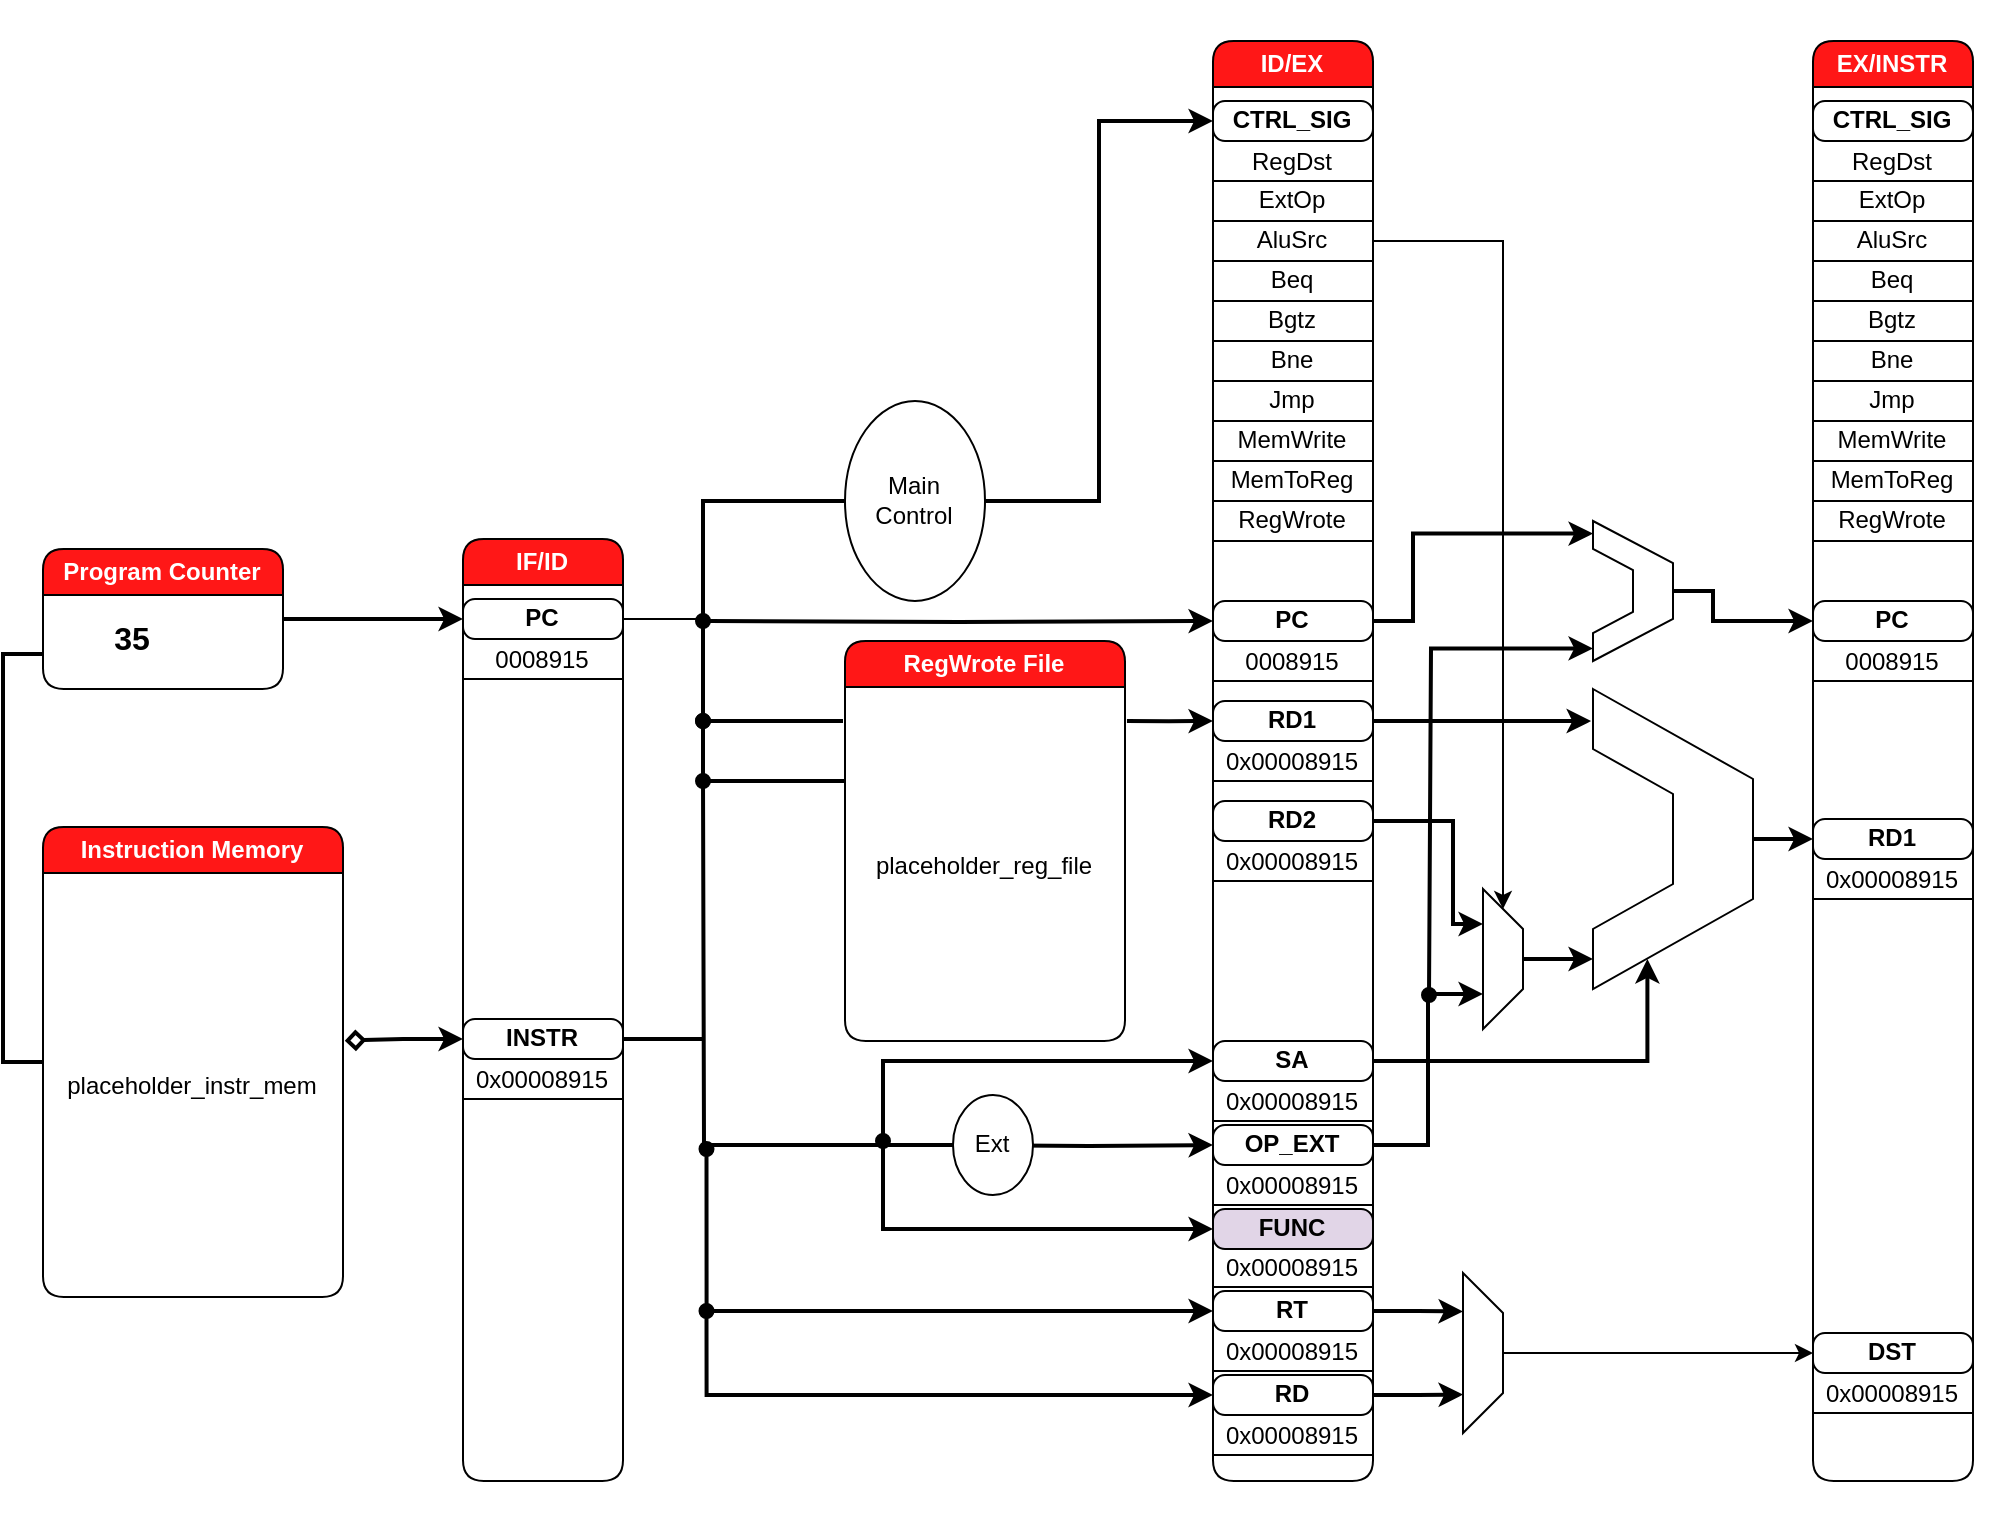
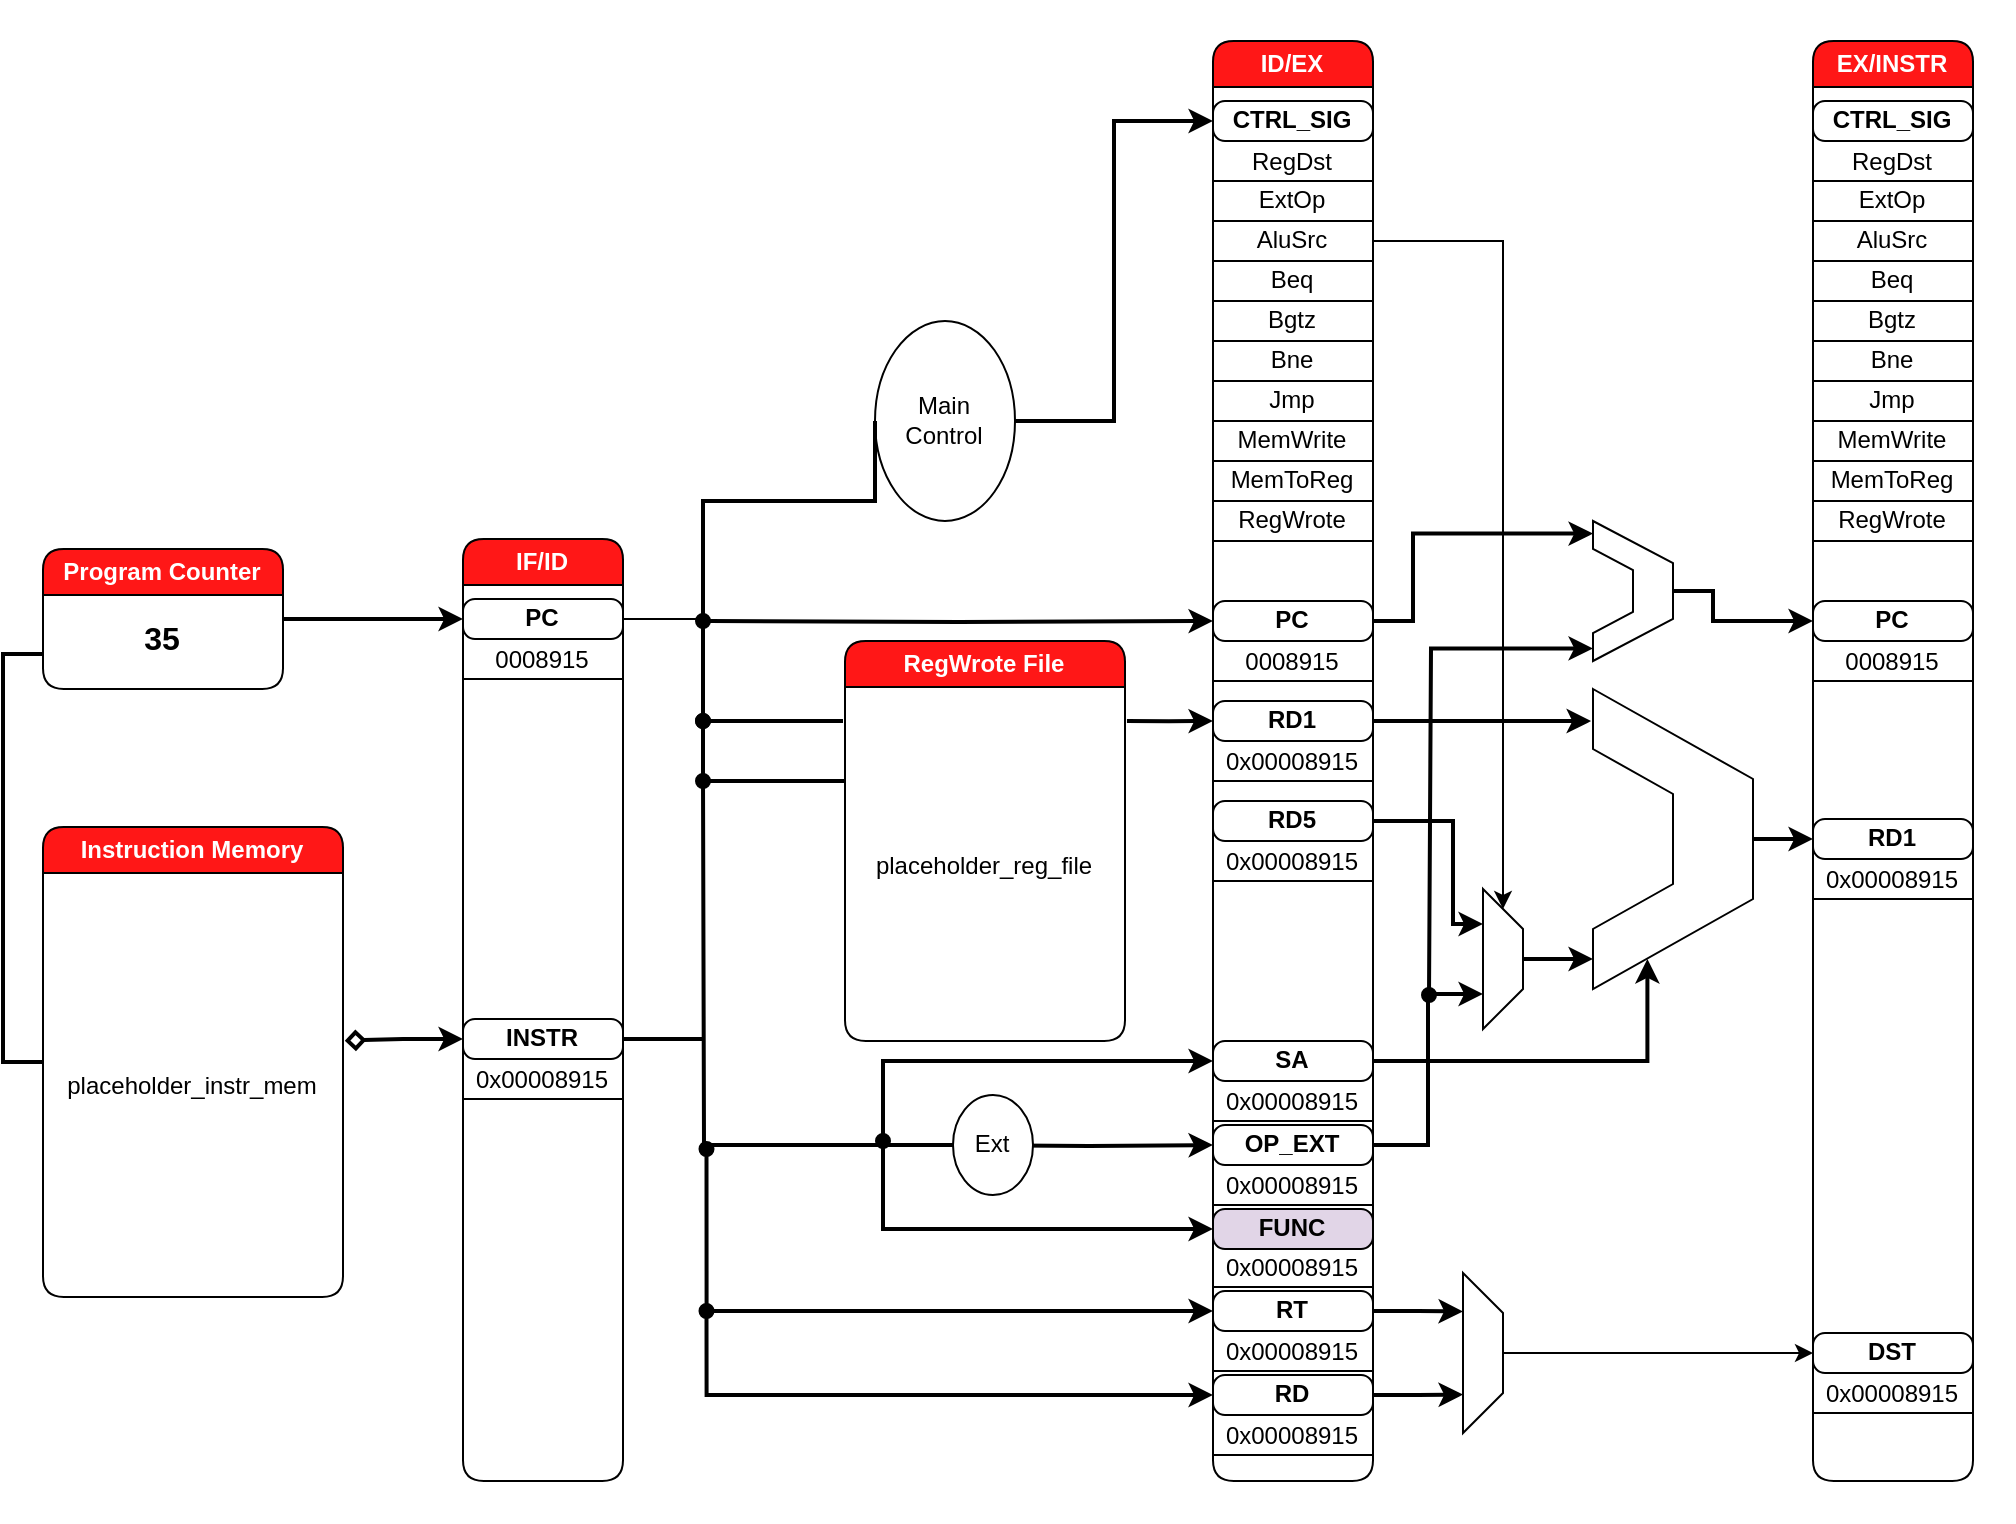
- <mxCell id="13" value="Main&lt;div&gt;Control&lt;/div&gt;" style="ellipse;whiteSpace=wrap;html=1;" vertex="1" parent="1"><mxGeometry x="421" y="200" width="70" height="100" as="geometry" /></mxCell>
+ <mxCell id="13" value="Main&lt;div&gt;Control&lt;/div&gt;" style="ellipse;whiteSpace=wrap;html=1;" vertex="1" parent="1"><mxGeometry x="436" y="160" width="70" height="100" as="geometry" /></mxCell>
- <mxCell id="7" value="35" style="text;html=1;align=center;verticalAlign=middle;whiteSpace=wrap;rounded=0;fontFamily=Helvetica;fontSize=16;fontColor=default;fontStyle=1" parent="6" vertex="1"><mxGeometry x="15" y="30" width="60" height="30" as="geometry" /></mxCell>
+ <mxCell id="7" value="35" style="text;html=1;align=center;verticalAlign=middle;whiteSpace=wrap;rounded=0;fontFamily=Helvetica;fontSize=16;fontColor=default;fontStyle=1" parent="6" vertex="1"><mxGeometry x="30" y="30" width="60" height="30" as="geometry" /></mxCell>
- <mxCell id="42" value="&lt;b&gt;RD2&lt;/b&gt;" style="rounded=1;whiteSpace=wrap;html=1;arcSize=30;" vertex="1" parent="40"><mxGeometry width="80" height="20" as="geometry" /></mxCell>
+ <mxCell id="42" value="&lt;b&gt;RD5&lt;/b&gt;" style="rounded=1;whiteSpace=wrap;html=1;arcSize=30;" vertex="1" parent="40"><mxGeometry width="80" height="20" as="geometry" /></mxCell>
